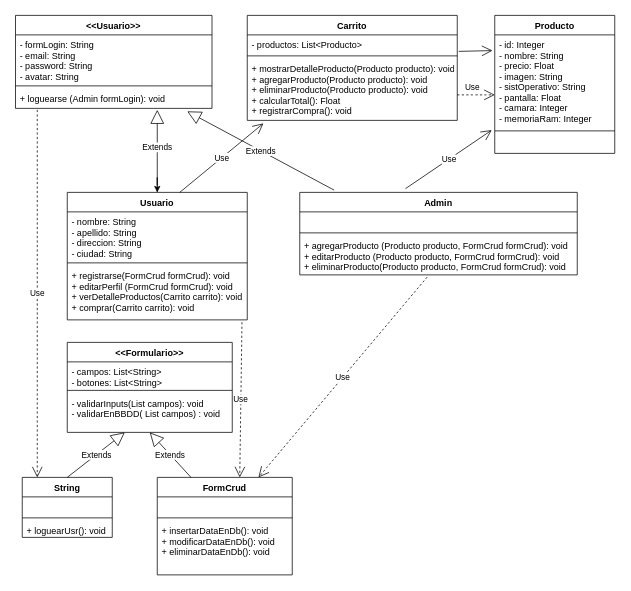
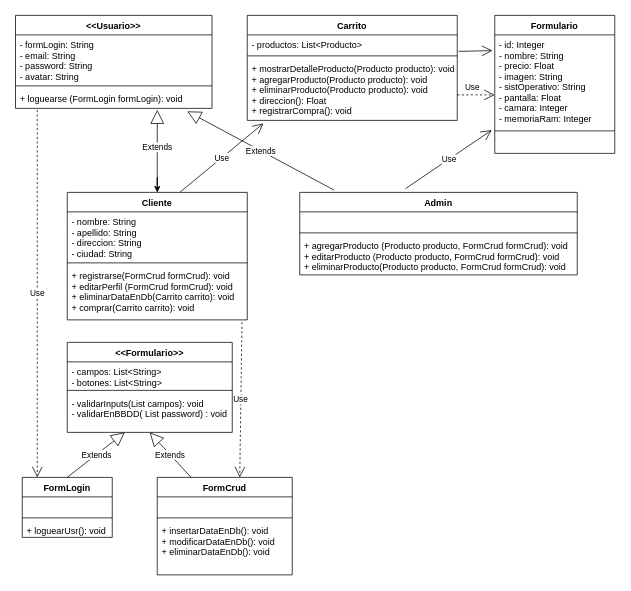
- <mxCell id="10" value="Producto" style="swimlane;fontStyle=1;align=center;verticalAlign=top;childLayout=stackLayout;horizontal=1;startSize=26;horizontalStack=0;resizeParent=1;resizeParentMax=0;resizeLast=0;collapsible=1;marginBottom=0;" parent="1" vertex="1"><mxGeometry x="659" y="20" width="160" height="184" as="geometry" /></mxCell>
+ <mxCell id="10" value="Formulario" style="swimlane;fontStyle=1;align=center;verticalAlign=top;childLayout=stackLayout;horizontal=1;startSize=26;horizontalStack=0;resizeParent=1;resizeParentMax=0;resizeLast=0;collapsible=1;marginBottom=0;" parent="1" vertex="1"><mxGeometry x="659" y="20" width="160" height="184" as="geometry" /></mxCell>
- <mxCell id="17" value="+ mostrarDetalleProducto(Producto producto): void&#10;+ agregarProducto(Producto producto): void&#10;+ eliminarProducto(Producto producto): void&#10;+ calcularTotal(): Float&#10;+ registrarCompra(): void" style="text;strokeColor=none;fillColor=none;align=left;verticalAlign=top;spacingLeft=4;spacingRight=4;overflow=hidden;rotatable=0;points=[[0,0.5],[1,0.5]];portConstraint=eastwest;" parent="14" vertex="1"><mxGeometry y="58" width="280" height="82" as="geometry" /></mxCell>
+ <mxCell id="17" value="+ mostrarDetalleProducto(Producto producto): void&#10;+ agregarProducto(Producto producto): void&#10;+ eliminarProducto(Producto producto): void&#10;+ direccion(): Float&#10;+ registrarCompra(): void" style="text;strokeColor=none;fillColor=none;align=left;verticalAlign=top;spacingLeft=4;spacingRight=4;overflow=hidden;rotatable=0;points=[[0,0.5],[1,0.5]];portConstraint=eastwest;" parent="14" vertex="1"><mxGeometry y="58" width="280" height="82" as="geometry" /></mxCell>
- <mxCell id="5" value="+ loguearse (Admin formLogin): void" style="text;strokeColor=none;fillColor=none;align=left;verticalAlign=top;spacingLeft=4;spacingRight=4;overflow=hidden;rotatable=0;points=[[0,0.5],[1,0.5]];portConstraint=eastwest;" parent="2" vertex="1"><mxGeometry y="98" width="262" height="26" as="geometry" /></mxCell>
+ <mxCell id="5" value="+ loguearse (FormLogin formLogin): void" style="text;strokeColor=none;fillColor=none;align=left;verticalAlign=top;spacingLeft=4;spacingRight=4;overflow=hidden;rotatable=0;points=[[0,0.5],[1,0.5]];portConstraint=eastwest;" parent="2" vertex="1"><mxGeometry y="98" width="262" height="26" as="geometry" /></mxCell>
- <mxCell id="19" value="Usuario" style="swimlane;fontStyle=1;align=center;verticalAlign=top;childLayout=stackLayout;horizontal=1;startSize=26;horizontalStack=0;resizeParent=1;resizeParentMax=0;resizeLast=0;collapsible=1;marginBottom=0;" parent="1" vertex="1"><mxGeometry x="89" y="256" width="240" height="170" as="geometry" /></mxCell>
+ <mxCell id="19" value="Cliente" style="swimlane;fontStyle=1;align=center;verticalAlign=top;childLayout=stackLayout;horizontal=1;startSize=26;horizontalStack=0;resizeParent=1;resizeParentMax=0;resizeLast=0;collapsible=1;marginBottom=0;" parent="1" vertex="1"><mxGeometry x="89" y="256" width="240" height="170" as="geometry" /></mxCell>
- <mxCell id="22" value="+ registrarse(FormCrud formCrud): void&#10;+ editarPerfil (FormCrud formCrud): void&#10;+ verDetalleProductos(Carrito carrito): void&#10;+ comprar(Carrito carrito): void&#10;&#10;" style="text;strokeColor=none;fillColor=none;align=left;verticalAlign=top;spacingLeft=4;spacingRight=4;overflow=hidden;rotatable=0;points=[[0,0.5],[1,0.5]];portConstraint=eastwest;" parent="19" vertex="1"><mxGeometry y="98" width="240" height="72" as="geometry" /></mxCell>
+ <mxCell id="22" value="+ registrarse(FormCrud formCrud): void&#10;+ editarPerfil (FormCrud formCrud): void&#10;+ eliminarDataEnDb(Carrito carrito): void&#10;+ comprar(Carrito carrito): void&#10;&#10;" style="text;strokeColor=none;fillColor=none;align=left;verticalAlign=top;spacingLeft=4;spacingRight=4;overflow=hidden;rotatable=0;points=[[0,0.5],[1,0.5]];portConstraint=eastwest;" parent="19" vertex="1"><mxGeometry y="98" width="240" height="72" as="geometry" /></mxCell>
- <mxCell id="39" value="Use" style="endArrow=open;endSize=12;dashed=1;html=1;exitX=0.459;exitY=1.058;exitDx=0;exitDy=0;exitPerimeter=0;entryX=0.75;entryY=0;entryDx=0;entryDy=0;" parent="1" source="26" target="6" edge="1"><mxGeometry width="160" relative="1" as="geometry"><mxPoint x="332" y="556" as="sourcePoint" /><mxPoint x="379" y="606" as="targetPoint" /></mxGeometry></mxCell>
- <mxCell id="30" value="- validarInputs(List campos): void&#10;- validarEnBBDD( List campos) : void" style="text;strokeColor=none;fillColor=none;align=left;verticalAlign=top;spacingLeft=4;spacingRight=4;overflow=hidden;rotatable=0;points=[[0,0.5],[1,0.5]];portConstraint=eastwest;" parent="27" vertex="1"><mxGeometry y="68" width="220" height="52" as="geometry" /></mxCell>
+ <mxCell id="30" value="- validarInputs(List campos): void&#10;- validarEnBBDD( List password) : void" style="text;strokeColor=none;fillColor=none;align=left;verticalAlign=top;spacingLeft=4;spacingRight=4;overflow=hidden;rotatable=0;points=[[0,0.5],[1,0.5]];portConstraint=eastwest;" parent="27" vertex="1"><mxGeometry y="68" width="220" height="52" as="geometry" /></mxCell>
- <mxCell id="31" value="String" style="swimlane;fontStyle=1;align=center;verticalAlign=top;childLayout=stackLayout;horizontal=1;startSize=26;horizontalStack=0;resizeParent=1;resizeParentMax=0;resizeLast=0;collapsible=1;marginBottom=0;" parent="1" vertex="1"><mxGeometry x="29" y="636" width="120" height="80" as="geometry" /></mxCell>
+ <mxCell id="31" value="FormLogin" style="swimlane;fontStyle=1;align=center;verticalAlign=top;childLayout=stackLayout;horizontal=1;startSize=26;horizontalStack=0;resizeParent=1;resizeParentMax=0;resizeLast=0;collapsible=1;marginBottom=0;" parent="1" vertex="1"><mxGeometry x="29" y="636" width="120" height="80" as="geometry" /></mxCell>
